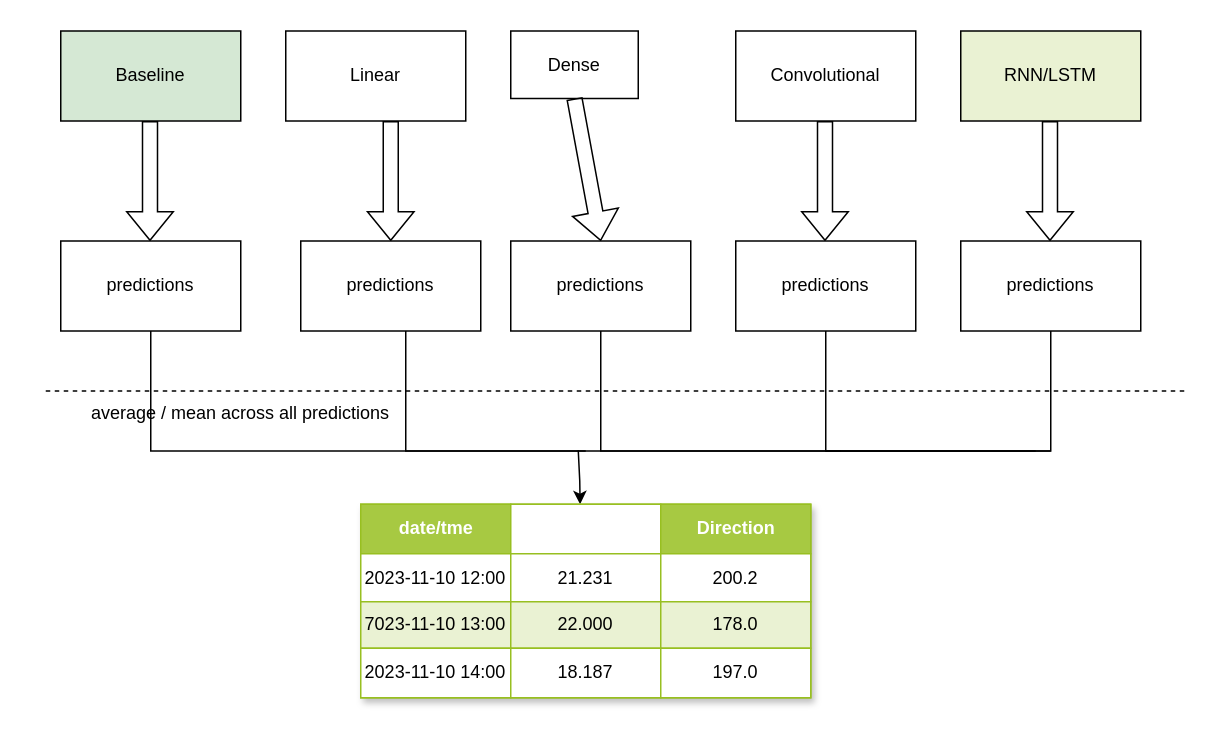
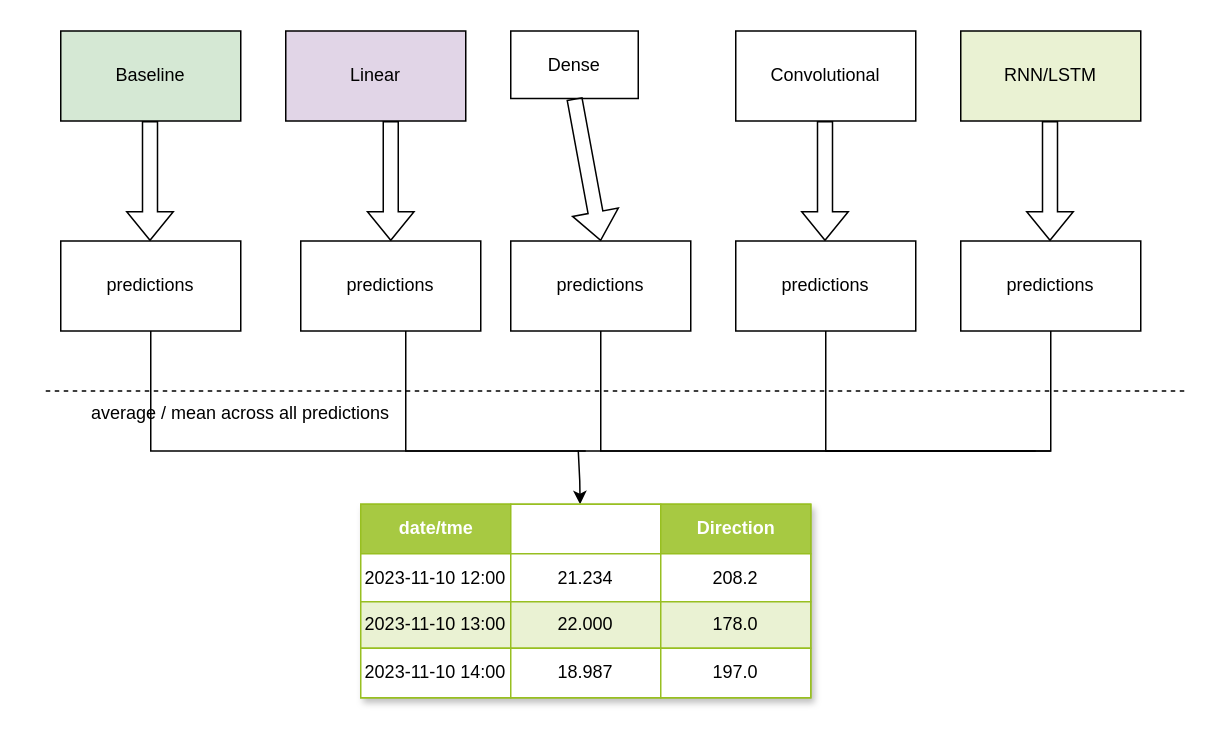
- <mxCell id="3" value="Linear" style="rounded=0;whiteSpace=wrap;html=1;" vertex="1" parent="1"><mxGeometry x="190" y="20" width="120" height="60" as="geometry" /></mxCell>
+ <mxCell id="3" value="Linear" style="rounded=0;whiteSpace=wrap;html=1;fillColor=#e1d5e7;" vertex="1" parent="1"><mxGeometry x="190" y="20" width="120" height="60" as="geometry" /></mxCell>
- <mxCell id="32" value="21.231" style="connectable=0;recursiveResize=0;strokeColor=inherit;fillColor=inherit;align=center;whiteSpace=wrap;html=1;" vertex="1" parent="30"><mxGeometry x="100" width="100" height="32" as="geometry"><mxRectangle width="100" height="32" as="alternateBounds" /></mxGeometry></mxCell>
+ <mxCell id="32" value="21.234" style="connectable=0;recursiveResize=0;strokeColor=inherit;fillColor=inherit;align=center;whiteSpace=wrap;html=1;" vertex="1" parent="30"><mxGeometry x="100" width="100" height="32" as="geometry"><mxRectangle width="100" height="32" as="alternateBounds" /></mxGeometry></mxCell>
- <mxCell id="33" value="200.2" style="connectable=0;recursiveResize=0;strokeColor=inherit;fillColor=inherit;align=center;whiteSpace=wrap;html=1;" vertex="1" parent="30"><mxGeometry x="200" width="100" height="32" as="geometry"><mxRectangle width="100" height="32" as="alternateBounds" /></mxGeometry></mxCell>
+ <mxCell id="33" value="208.2" style="connectable=0;recursiveResize=0;strokeColor=inherit;fillColor=inherit;align=center;whiteSpace=wrap;html=1;" vertex="1" parent="30"><mxGeometry x="200" width="100" height="32" as="geometry"><mxRectangle width="100" height="32" as="alternateBounds" /></mxGeometry></mxCell>
- <mxCell id="35" value="7023-11-10 13:00" style="connectable=0;recursiveResize=0;strokeColor=inherit;fillColor=inherit;whiteSpace=wrap;html=1;" vertex="1" parent="34"><mxGeometry width="100" height="31" as="geometry"><mxRectangle width="100" height="31" as="alternateBounds" /></mxGeometry></mxCell>
+ <mxCell id="35" value="2023-11-10 13:00" style="connectable=0;recursiveResize=0;strokeColor=inherit;fillColor=inherit;whiteSpace=wrap;html=1;" vertex="1" parent="34"><mxGeometry width="100" height="31" as="geometry"><mxRectangle width="100" height="31" as="alternateBounds" /></mxGeometry></mxCell>
- <mxCell id="40" value="18.187" style="connectable=0;recursiveResize=0;strokeColor=inherit;fillColor=inherit;fontStyle=0;align=center;whiteSpace=wrap;html=1;" vertex="1" parent="38"><mxGeometry x="100" width="100" height="33" as="geometry"><mxRectangle width="100" height="33" as="alternateBounds" /></mxGeometry></mxCell>
+ <mxCell id="40" value="18.987" style="connectable=0;recursiveResize=0;strokeColor=inherit;fillColor=inherit;fontStyle=0;align=center;whiteSpace=wrap;html=1;" vertex="1" parent="38"><mxGeometry x="100" width="100" height="33" as="geometry"><mxRectangle width="100" height="33" as="alternateBounds" /></mxGeometry></mxCell>
